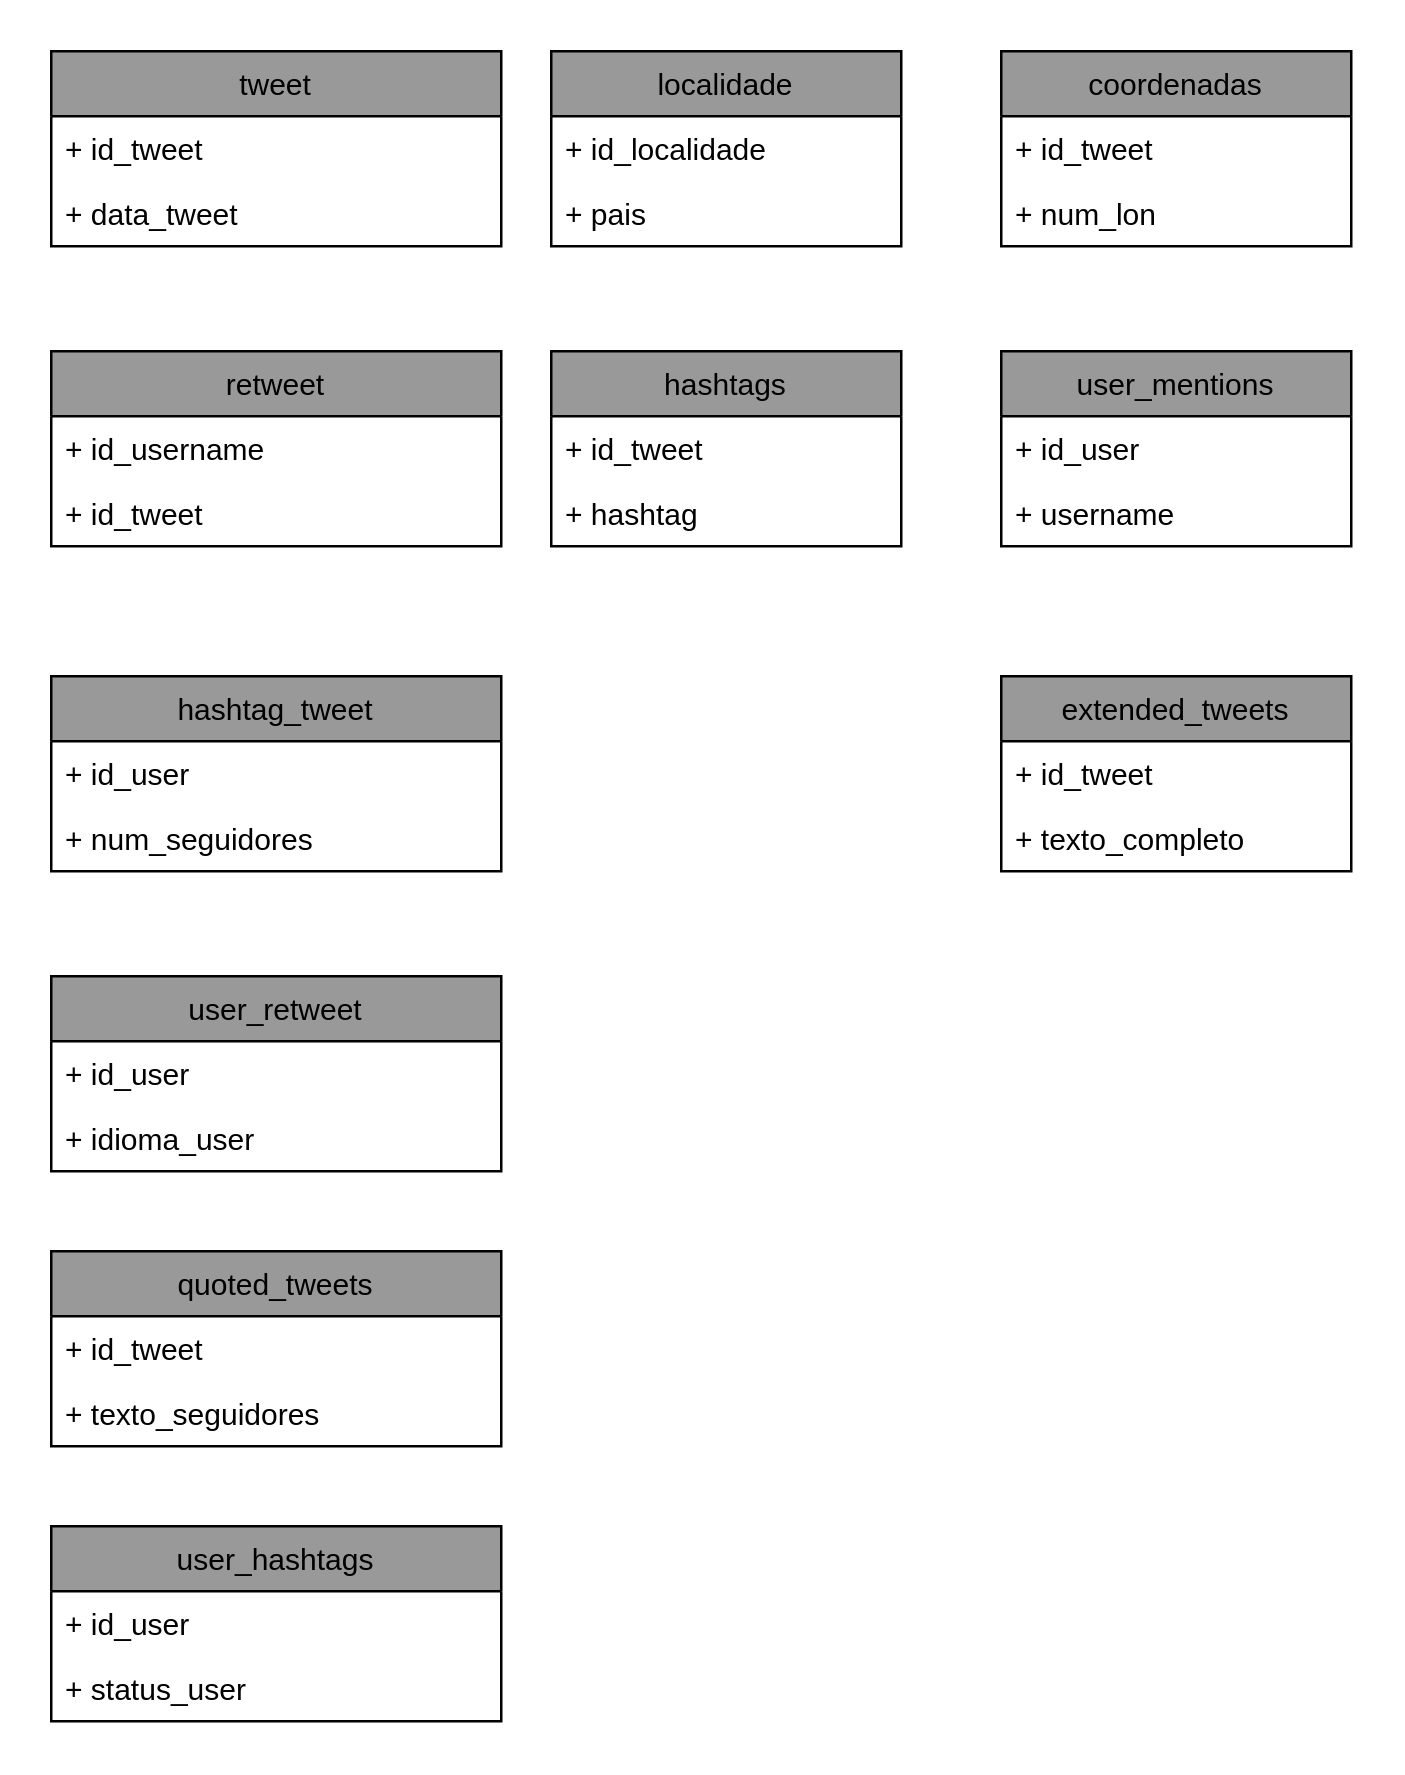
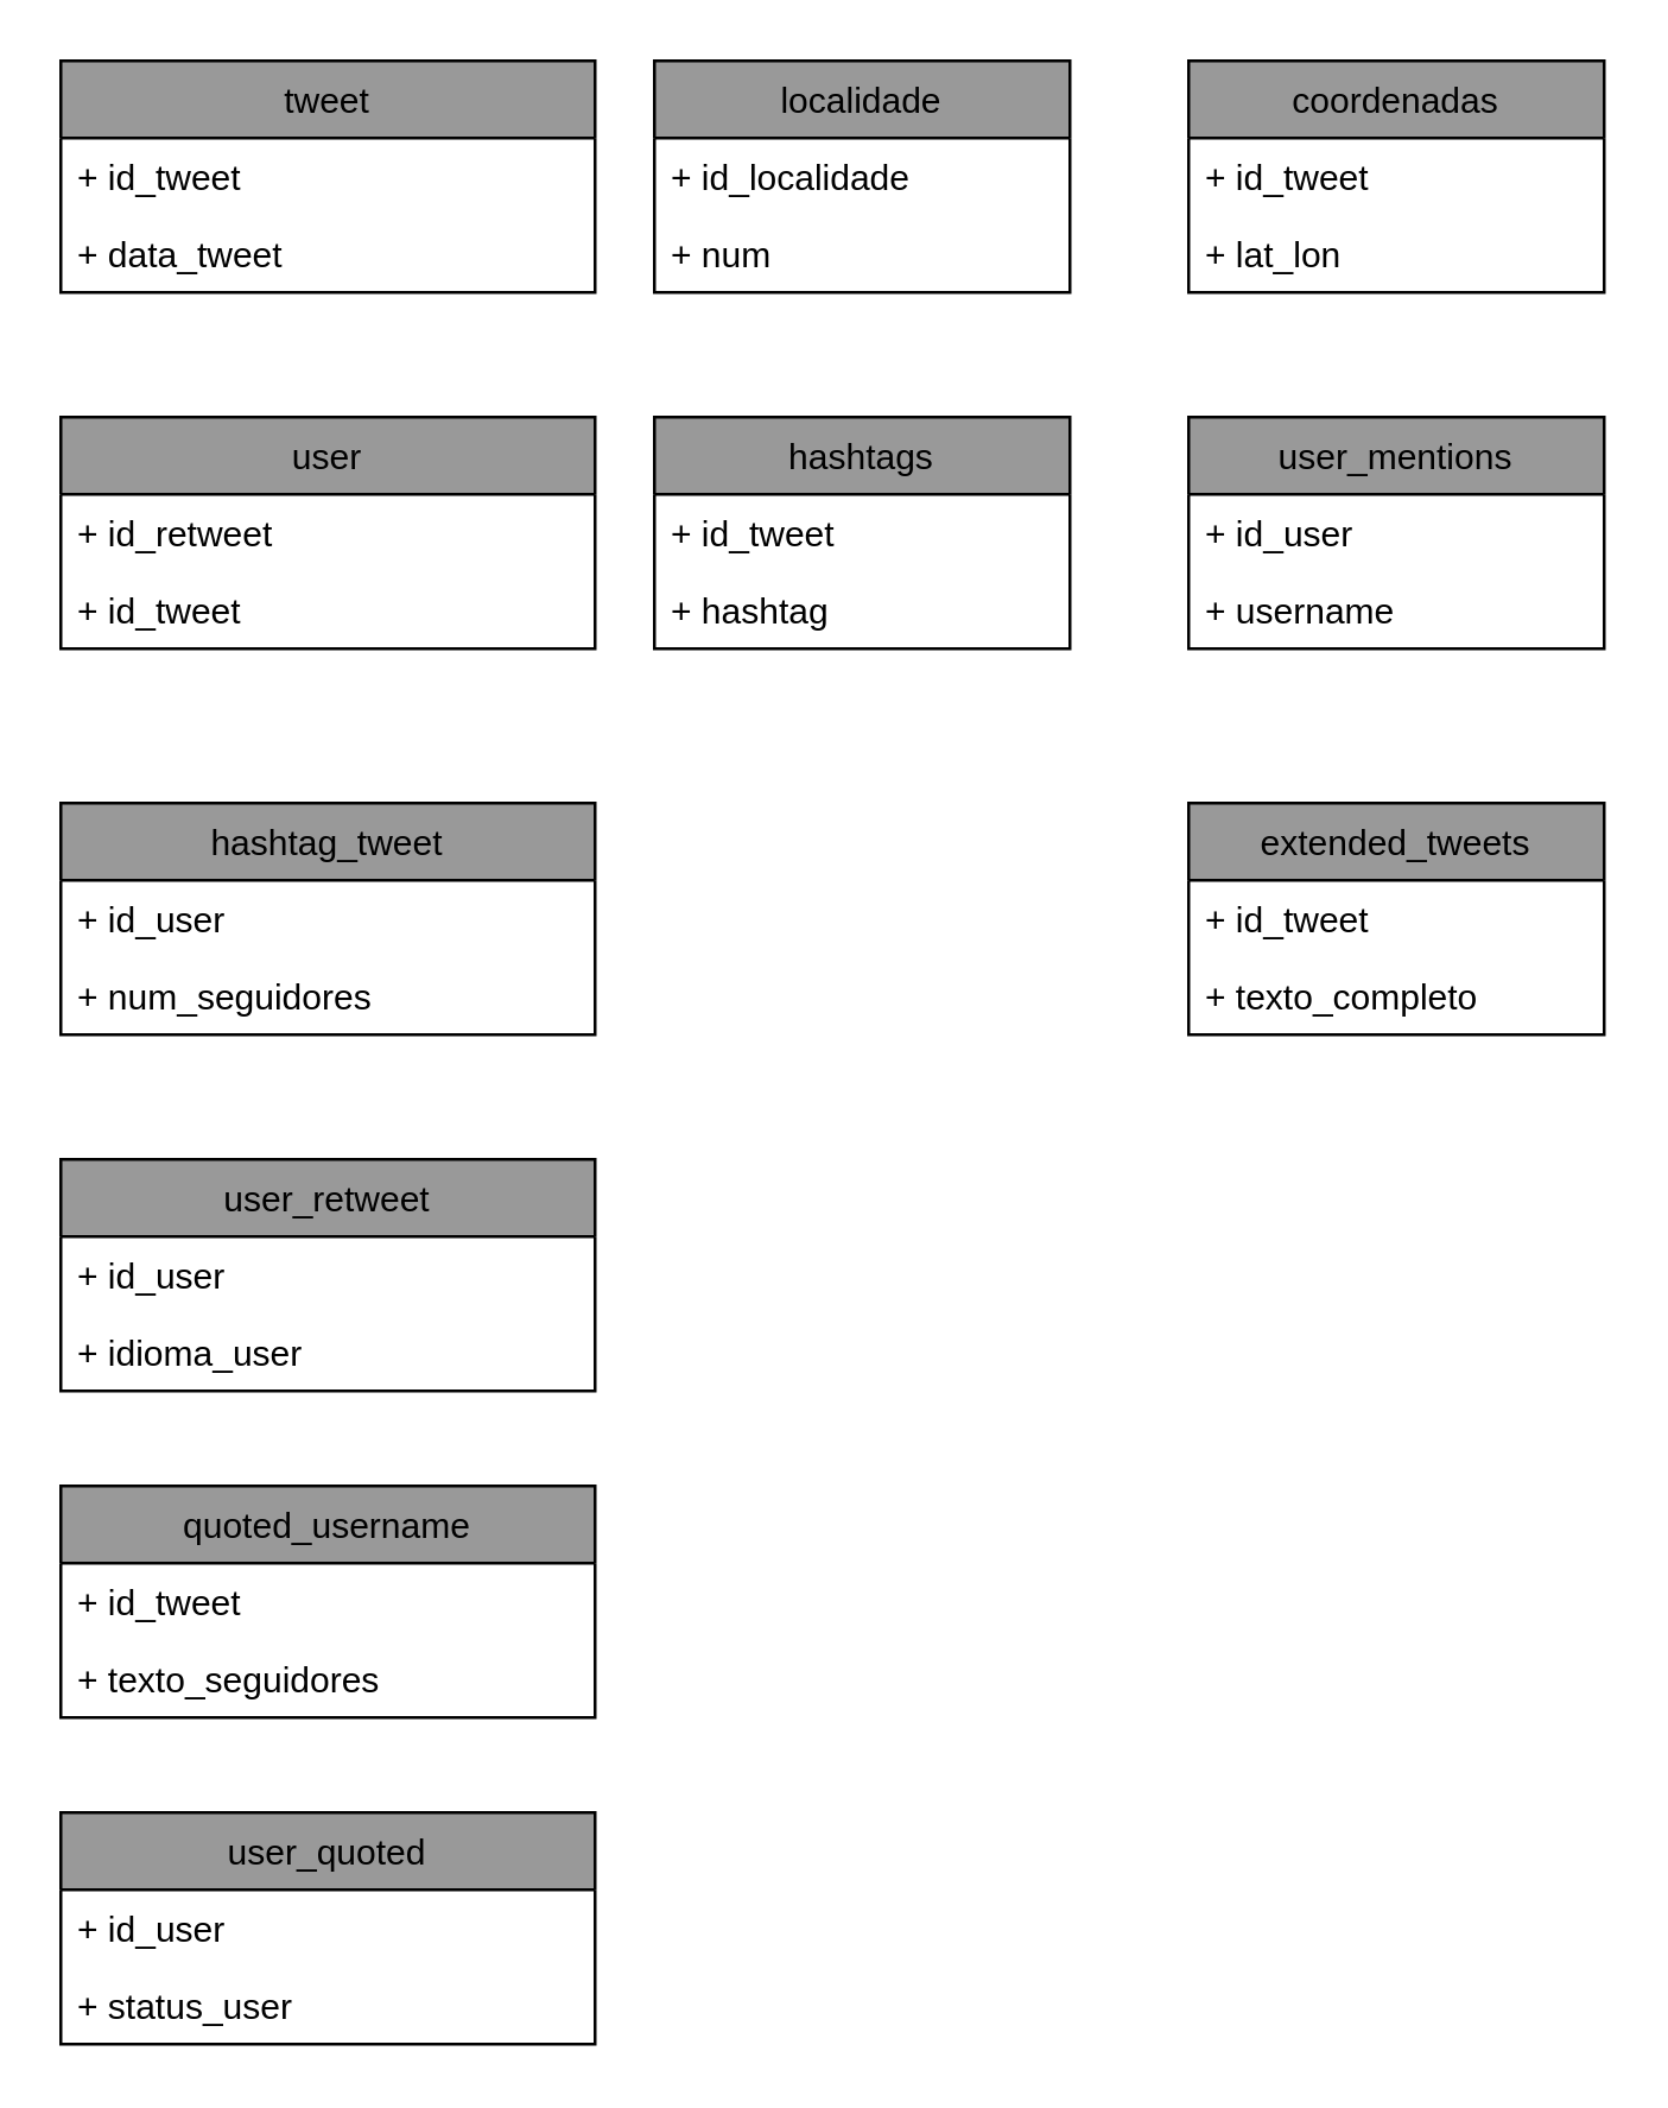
- <mxCell id="19" value="+ pais" style="text;strokeColor=none;fillColor=none;align=left;verticalAlign=top;spacingLeft=4;spacingRight=4;overflow=hidden;rotatable=0;points=[[0,0.5],[1,0.5]];portConstraint=eastwest;" vertex="1" parent="17"><mxGeometry y="52" width="140" height="26" as="geometry" /></mxCell>
+ <mxCell id="19" value="+ num" style="text;strokeColor=none;fillColor=none;align=left;verticalAlign=top;spacingLeft=4;spacingRight=4;overflow=hidden;rotatable=0;points=[[0,0.5],[1,0.5]];portConstraint=eastwest;" vertex="1" parent="17"><mxGeometry y="52" width="140" height="26" as="geometry" /></mxCell>
- <mxCell id="25" value="+ num_lon" style="text;strokeColor=none;fillColor=none;align=left;verticalAlign=top;spacingLeft=4;spacingRight=4;overflow=hidden;rotatable=0;points=[[0,0.5],[1,0.5]];portConstraint=eastwest;" vertex="1" parent="23"><mxGeometry y="52" width="140" height="26" as="geometry" /></mxCell>
+ <mxCell id="25" value="+ lat_lon" style="text;strokeColor=none;fillColor=none;align=left;verticalAlign=top;spacingLeft=4;spacingRight=4;overflow=hidden;rotatable=0;points=[[0,0.5],[1,0.5]];portConstraint=eastwest;" vertex="1" parent="23"><mxGeometry y="52" width="140" height="26" as="geometry" /></mxCell>
- <mxCell id="5" value="retweet" style="swimlane;fontStyle=0;childLayout=stackLayout;horizontal=1;startSize=26;fillColor=#999999;horizontalStack=0;resizeParent=1;resizeParentMax=0;resizeLast=0;collapsible=1;marginBottom=0;" vertex="1" parent="1"><mxGeometry x="20" y="140" width="180" height="78" as="geometry" /></mxCell>
+ <mxCell id="5" value="user" style="swimlane;fontStyle=0;childLayout=stackLayout;horizontal=1;startSize=26;fillColor=#999999;horizontalStack=0;resizeParent=1;resizeParentMax=0;resizeLast=0;collapsible=1;marginBottom=0;" vertex="1" parent="1"><mxGeometry x="20" y="140" width="180" height="78" as="geometry" /></mxCell>
- <mxCell id="6" value="+ id_username" style="text;strokeColor=none;fillColor=none;align=left;verticalAlign=top;spacingLeft=4;spacingRight=4;overflow=hidden;rotatable=0;points=[[0,0.5],[1,0.5]];portConstraint=eastwest;" vertex="1" parent="5"><mxGeometry y="26" width="180" height="26" as="geometry" /></mxCell>
+ <mxCell id="6" value="+ id_retweet" style="text;strokeColor=none;fillColor=none;align=left;verticalAlign=top;spacingLeft=4;spacingRight=4;overflow=hidden;rotatable=0;points=[[0,0.5],[1,0.5]];portConstraint=eastwest;" vertex="1" parent="5"><mxGeometry y="26" width="180" height="26" as="geometry" /></mxCell>
- <mxCell id="14" value="quoted_tweets" style="swimlane;fontStyle=0;childLayout=stackLayout;horizontal=1;startSize=26;fillColor=#999999;horizontalStack=0;resizeParent=1;resizeParentMax=0;resizeLast=0;collapsible=1;marginBottom=0;" vertex="1" parent="1"><mxGeometry x="20" y="500" width="180" height="78" as="geometry" /></mxCell>
+ <mxCell id="14" value="quoted_username" style="swimlane;fontStyle=0;childLayout=stackLayout;horizontal=1;startSize=26;fillColor=#999999;horizontalStack=0;resizeParent=1;resizeParentMax=0;resizeLast=0;collapsible=1;marginBottom=0;" vertex="1" parent="1"><mxGeometry x="20" y="500" width="180" height="78" as="geometry" /></mxCell>
- <mxCell id="32" value="user_hashtags" style="swimlane;fontStyle=0;childLayout=stackLayout;horizontal=1;startSize=26;fillColor=#999999;horizontalStack=0;resizeParent=1;resizeParentMax=0;resizeLast=0;collapsible=1;marginBottom=0;" vertex="1" parent="1"><mxGeometry x="20" y="610" width="180" height="78" as="geometry" /></mxCell>
+ <mxCell id="32" value="user_quoted" style="swimlane;fontStyle=0;childLayout=stackLayout;horizontal=1;startSize=26;fillColor=#999999;horizontalStack=0;resizeParent=1;resizeParentMax=0;resizeLast=0;collapsible=1;marginBottom=0;" vertex="1" parent="1"><mxGeometry x="20" y="610" width="180" height="78" as="geometry" /></mxCell>
